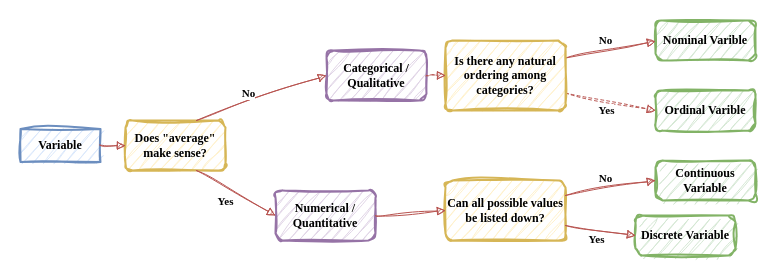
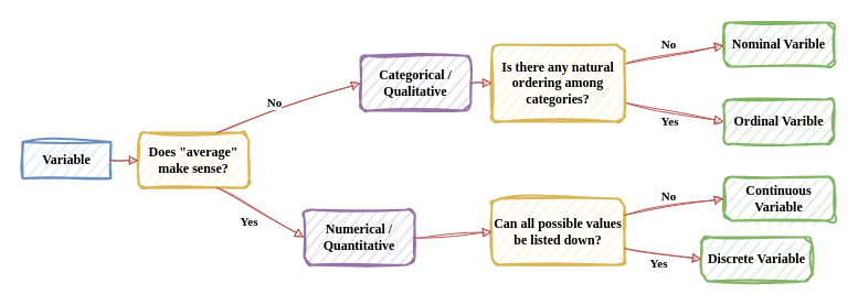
- <mxCell id="19" value="" style="curved=1;startArrow=none;endArrow=block;exitX=1;exitY=0.5;entryX=0;entryY=0.5;entryDx=0;entryDy=0;exitDx=0;exitDy=0;sketch=1;curveFitting=1;jiggle=2;fillColor=#f8cecc;strokeColor=#b85450;fontFamily=Comic Sans MS;fontStyle=1;dashed=1;" edge="1" parent="1" source="15" target="17"><mxGeometry relative="1" as="geometry"><Array as="points" /><mxPoint x="95" y="155" as="sourcePoint" /><mxPoint x="135" y="155" as="targetPoint" /></mxGeometry></mxCell>
+ <mxCell id="19" value="" style="curved=1;startArrow=none;endArrow=block;exitX=1;exitY=0.5;entryX=0;entryY=0.5;entryDx=0;entryDy=0;exitDx=0;exitDy=0;sketch=1;curveFitting=1;jiggle=2;fillColor=#f8cecc;strokeColor=#b85450;fontFamily=Comic Sans MS;fontStyle=1" edge="1" parent="1" source="15" target="17"><mxGeometry relative="1" as="geometry"><Array as="points" /><mxPoint x="95" y="155" as="sourcePoint" /><mxPoint x="135" y="155" as="targetPoint" /></mxGeometry></mxCell>
- <mxCell id="11" value="" style="startArrow=none;endArrow=block;exitX=1;exitY=0.75;entryX=0.003;entryY=0.499;exitDx=0;exitDy=0;sketch=1;curveFitting=1;jiggle=2;fillColor=#f8cecc;strokeColor=#b85450;fontFamily=Comic Sans MS;fontStyle=1;dashed=1;" edge="1" parent="1" source="17" target="5"><mxGeometry relative="1" as="geometry"><mxPoint x="567.031" y="102.969" as="sourcePoint" /></mxGeometry></mxCell>
+ <mxCell id="11" value="" style="startArrow=none;endArrow=block;exitX=1;exitY=0.75;entryX=0.003;entryY=0.499;exitDx=0;exitDy=0;sketch=1;curveFitting=1;jiggle=2;fillColor=#f8cecc;strokeColor=#b85450;fontFamily=Comic Sans MS;fontStyle=1" edge="1" parent="1" source="17" target="5"><mxGeometry relative="1" as="geometry"><mxPoint x="567.031" y="102.969" as="sourcePoint" /></mxGeometry></mxCell>
